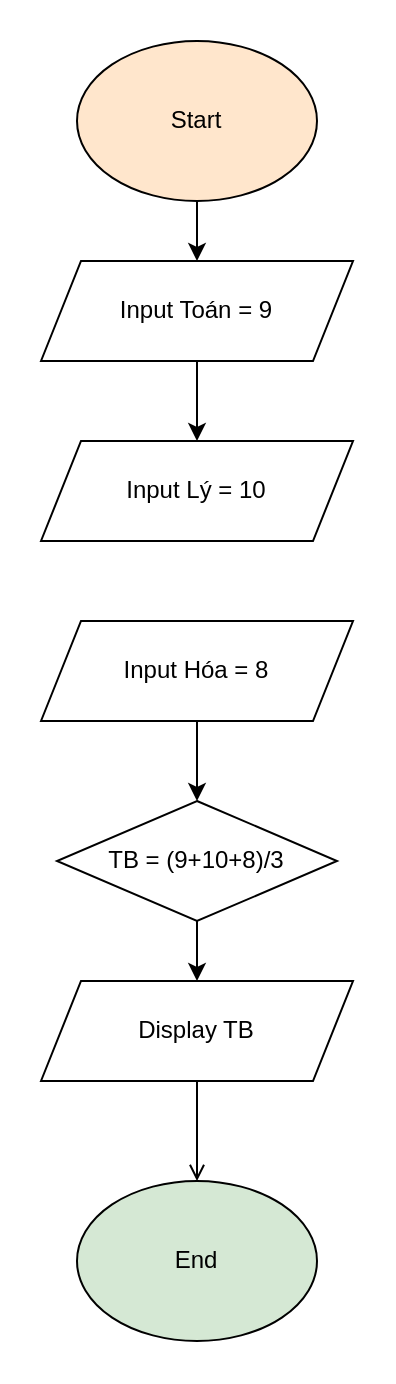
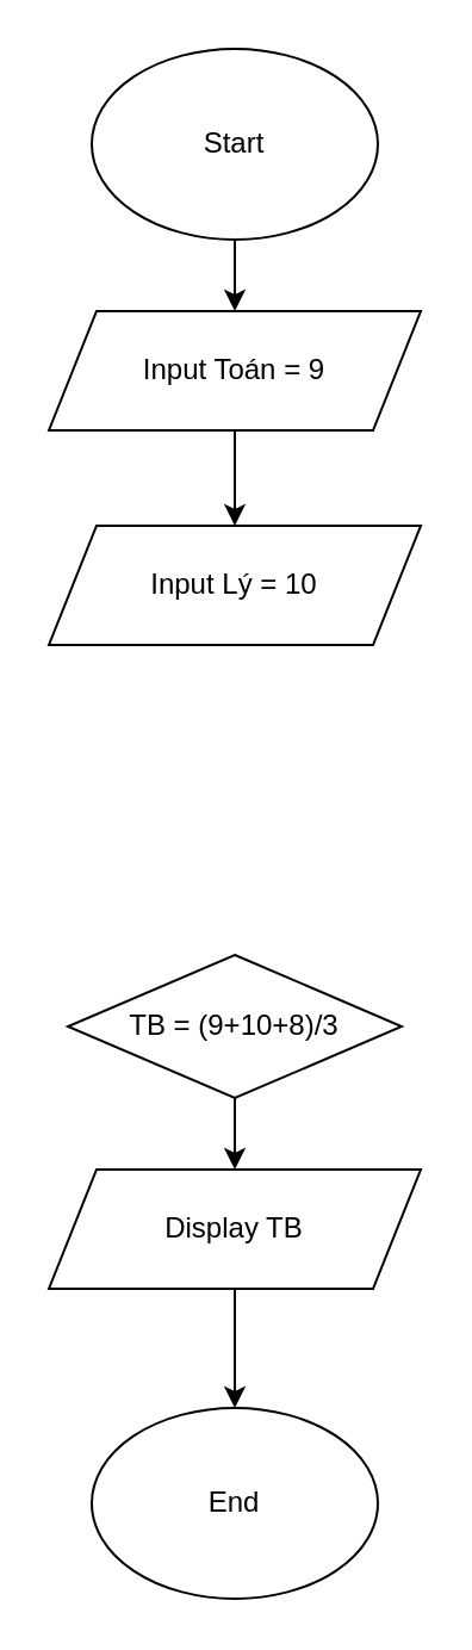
- <mxCell id="3" value="Start" style="ellipse;whiteSpace=wrap;html=1;fillColor=#ffe6cc;" vertex="1" parent="1"><mxGeometry x="38" y="20" width="120" height="80" as="geometry" /></mxCell>
+ <mxCell id="3" value="Start" style="ellipse;whiteSpace=wrap;html=1;" vertex="1" parent="1"><mxGeometry x="38" y="20" width="120" height="80" as="geometry" /></mxCell>
- <mxCell id="7" value="Input Hóa = 8" style="shape=parallelogram;perimeter=parallelogramPerimeter;whiteSpace=wrap;html=1;fixedSize=1;" vertex="1" parent="1"><mxGeometry x="20" y="310" width="156" height="50" as="geometry" /></mxCell>
- <mxCell id="6" style="edgeStyle=orthogonalEdgeStyle;rounded=0;orthogonalLoop=1;jettySize=auto;html=1;" edge="1" parent="1" source="7" target="10"><mxGeometry relative="1" as="geometry" /></mxCell>
- <mxCell id="11" style="edgeStyle=orthogonalEdgeStyle;rounded=0;orthogonalLoop=1;jettySize=auto;html=1;entryX=0.5;entryY=0;entryDx=0;entryDy=0;endArrow=open;" edge="1" parent="1" source="12" target="13"><mxGeometry relative="1" as="geometry" /></mxCell>
+ <mxCell id="11" style="edgeStyle=orthogonalEdgeStyle;rounded=0;orthogonalLoop=1;jettySize=auto;html=1;entryX=0.5;entryY=0;entryDx=0;entryDy=0;" edge="1" parent="1" source="12" target="13"><mxGeometry relative="1" as="geometry" /></mxCell>
- <mxCell id="13" value="End" style="ellipse;whiteSpace=wrap;html=1;fillColor=#d5e8d4;" vertex="1" parent="1"><mxGeometry x="38" y="590" width="120" height="80" as="geometry" /></mxCell>
+ <mxCell id="13" value="End" style="ellipse;whiteSpace=wrap;html=1;" vertex="1" parent="1"><mxGeometry x="38" y="590" width="120" height="80" as="geometry" /></mxCell>
